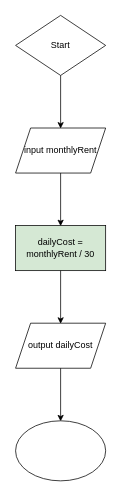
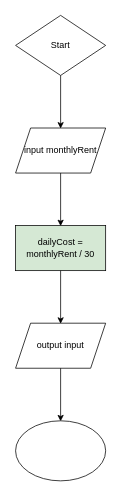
- <mxCell id="8" value="output dailyCost" style="shape=parallelogram;perimeter=parallelogramPerimeter;whiteSpace=wrap;html=1;fixedSize=1;" vertex="1" parent="1"><mxGeometry x="20" y="430" width="120" height="60" as="geometry" /></mxCell>
+ <mxCell id="8" value="output input" style="shape=parallelogram;perimeter=parallelogramPerimeter;whiteSpace=wrap;html=1;fixedSize=1;" vertex="1" parent="1"><mxGeometry x="20" y="430" width="120" height="60" as="geometry" /></mxCell>
